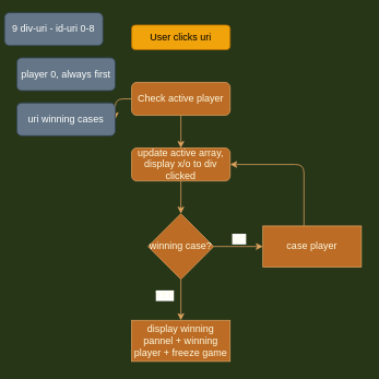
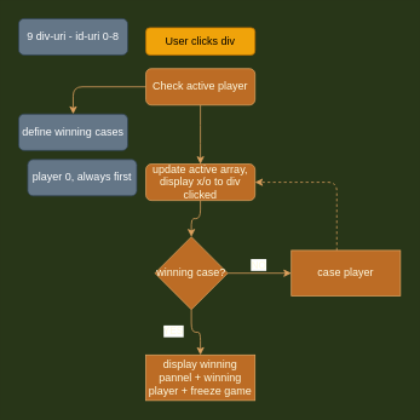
- <mxCell id="2" value="9 div-uri - id-uri 0-8" style="rounded=1;whiteSpace=wrap;html=1;fontSize=12;glass=0;strokeWidth=1;shadow=0;fillColor=#647687;strokeColor=#314354;fontColor=#ffffff;" parent="1" vertex="1"><mxGeometry x="5" y="15" width="120" height="40" as="geometry" /></mxCell>
+ <mxCell id="2" value="9 div-uri - id-uri 0-8" style="rounded=1;whiteSpace=wrap;html=1;fontSize=12;glass=0;strokeWidth=1;shadow=0;fillColor=#647687;strokeColor=#314354;fontColor=#ffffff;" parent="1" vertex="1"><mxGeometry x="20" y="20" width="120" height="40" as="geometry" /></mxCell>
- <mxCell id="14" value="User clicks uri" style="whiteSpace=wrap;html=1;fillColor=#f0a30a;strokeColor=#BD7000;fontColor=#000000;rounded=1;glass=0;strokeWidth=1;shadow=0;" parent="1" vertex="1"><mxGeometry x="160" y="30" width="120" height="30" as="geometry" /></mxCell>
+ <mxCell id="14" value="User clicks div" style="whiteSpace=wrap;html=1;fillColor=#f0a30a;strokeColor=#BD7000;fontColor=#000000;rounded=1;glass=0;strokeWidth=1;shadow=0;" parent="1" vertex="1"><mxGeometry x="160" y="30" width="120" height="30" as="geometry" /></mxCell>
- <mxCell id="8" value="player 0, always first" style="rounded=1;whiteSpace=wrap;html=1;fontSize=12;glass=0;strokeWidth=1;shadow=0;fillColor=#647687;strokeColor=#314354;fontColor=#ffffff;" parent="1" vertex="1"><mxGeometry x="20" y="70" width="120" height="40" as="geometry" /></mxCell>
+ <mxCell id="8" value="player 0, always first" style="rounded=1;whiteSpace=wrap;html=1;fontSize=12;glass=0;strokeWidth=1;shadow=0;fillColor=#647687;strokeColor=#314354;fontColor=#ffffff;" parent="1" vertex="1"><mxGeometry x="30" y="175" width="120" height="40" as="geometry" /></mxCell>
- <mxCell id="5" value="Check active player" style="rounded=1;whiteSpace=wrap;html=1;fontSize=12;glass=0;strokeWidth=1;shadow=0;fillColor=#BC6C25;strokeColor=#DDA15E;fontColor=#FEFAE0;" parent="1" vertex="1"><mxGeometry x="160" y="100" width="120" height="40" as="geometry" /></mxCell>
+ <mxCell id="5" value="Check active player" style="rounded=1;whiteSpace=wrap;html=1;fontSize=12;glass=0;strokeWidth=1;shadow=0;fillColor=#BC6C25;strokeColor=#DDA15E;fontColor=#FEFAE0;" parent="1" vertex="1"><mxGeometry x="160" y="75" width="120" height="40" as="geometry" /></mxCell>
- <mxCell id="9" value="uri winning cases" style="rounded=1;whiteSpace=wrap;html=1;fontSize=12;glass=0;strokeWidth=1;shadow=0;fillColor=#647687;strokeColor=#314354;fontColor=#ffffff;" parent="1" vertex="1"><mxGeometry x="20" y="125" width="120" height="40" as="geometry" /></mxCell>
+ <mxCell id="9" value="define winning cases" style="rounded=1;whiteSpace=wrap;html=1;fontSize=12;glass=0;strokeWidth=1;shadow=0;fillColor=#647687;strokeColor=#314354;fontColor=#ffffff;" parent="1" vertex="1"><mxGeometry x="20" y="125" width="120" height="40" as="geometry" /></mxCell>
- <mxCell id="17" style="edgeStyle=orthogonalEdgeStyle;curved=0;rounded=1;sketch=0;orthogonalLoop=1;jettySize=auto;html=1;entryX=1;entryY=0.5;entryDx=0;entryDy=0;fontColor=#FEFAE0;strokeColor=#DDA15E;fillColor=#BC6C25;" parent="1" source="18" target="7" edge="1"><mxGeometry relative="1" as="geometry"><Array as="points"><mxPoint x="370" y="200" /></Array></mxGeometry></mxCell>
+ <mxCell id="17" style="edgeStyle=orthogonalEdgeStyle;curved=0;rounded=1;sketch=0;orthogonalLoop=1;jettySize=auto;html=1;entryX=1;entryY=0.5;entryDx=0;entryDy=0;fontColor=#FEFAE0;strokeColor=#DDA15E;fillColor=#BC6C25;dashed=1;" parent="1" source="18" target="7" edge="1"><mxGeometry relative="1" as="geometry"><Array as="points"><mxPoint x="370" y="200" /></Array></mxGeometry></mxCell>
- <mxCell id="13" value="winning case?" style="rhombus;whiteSpace=wrap;html=1;rounded=0;sketch=0;fontColor=#FEFAE0;strokeColor=#DDA15E;fillColor=#BC6C25;" parent="1" vertex="1"><mxGeometry x="180" y="260" width="80" height="80" as="geometry" /></mxCell>
+ <mxCell id="13" value="winning case?" style="rhombus;whiteSpace=wrap;html=1;rounded=0;sketch=0;fontColor=#FEFAE0;strokeColor=#DDA15E;fillColor=#BC6C25;" parent="1" vertex="1"><mxGeometry x="170" y="260" width="80" height="80" as="geometry" /></mxCell>
